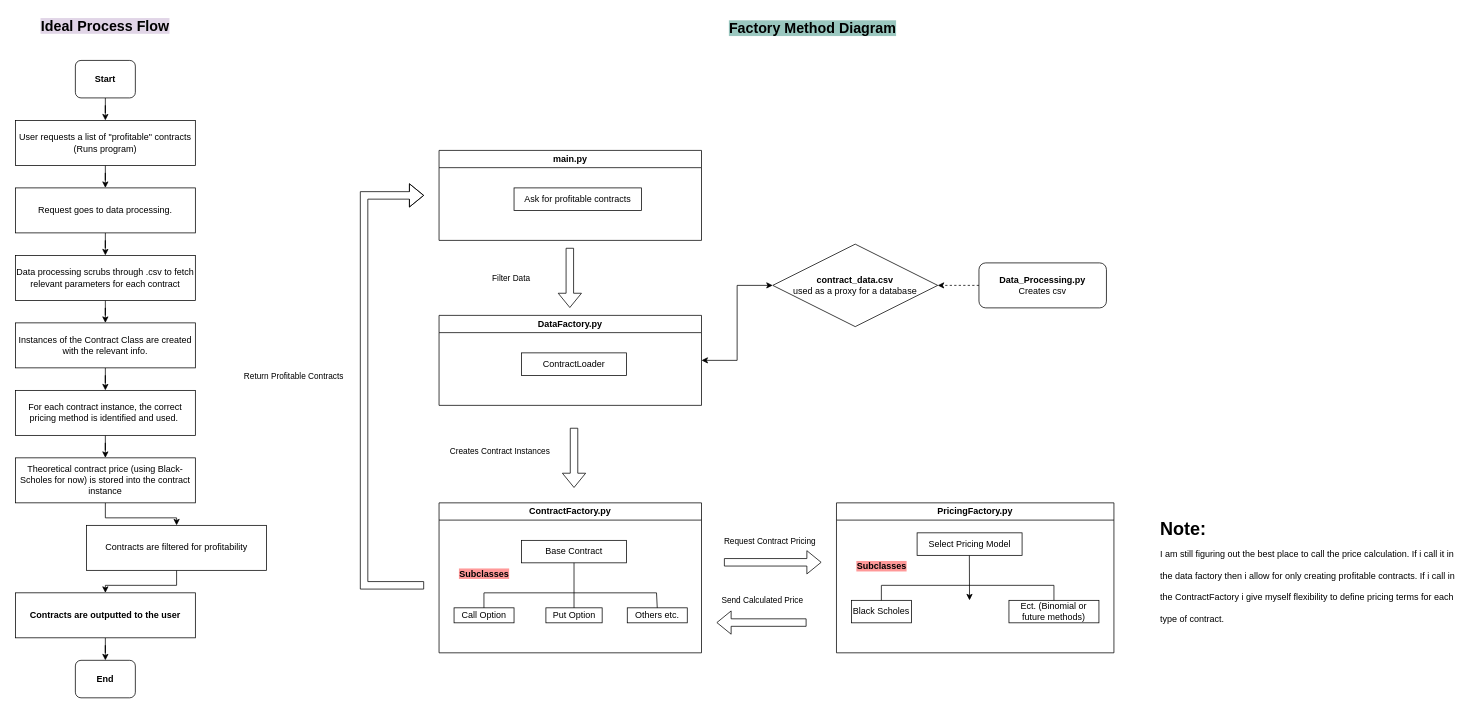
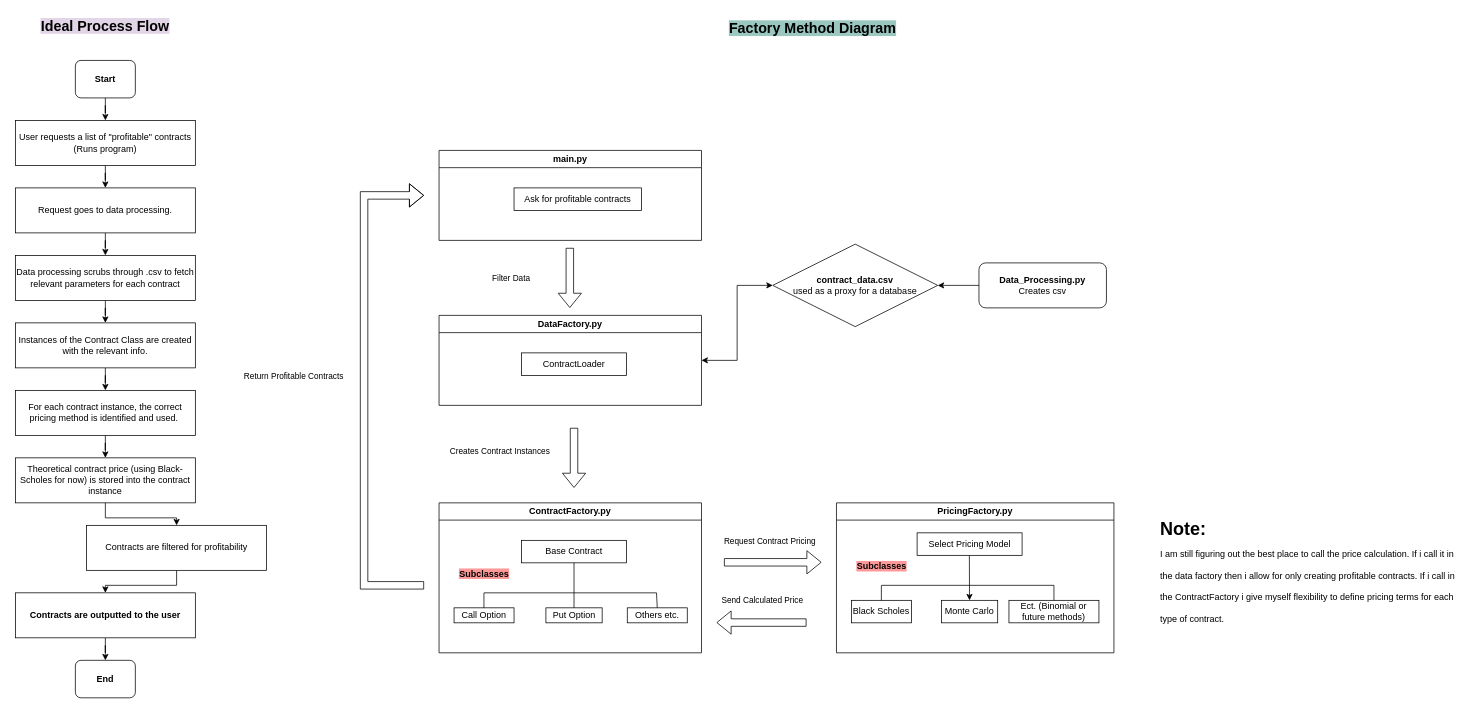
- <mxCell id="51" value="" style="edgeStyle=orthogonalEdgeStyle;rounded=0;orthogonalLoop=1;jettySize=auto;html=1;dashed=1;" edge="1" parent="1" source="52" target="50"><mxGeometry relative="1" as="geometry" /></mxCell>
+ <mxCell id="51" value="" style="edgeStyle=orthogonalEdgeStyle;rounded=0;orthogonalLoop=1;jettySize=auto;html=1;" edge="1" parent="1" source="52" target="50"><mxGeometry relative="1" as="geometry" /></mxCell>
+ <mxCell id="37" value="Monte Carlo" style="whiteSpace=wrap;html=1;" vertex="1" parent="33"><mxGeometry x="140" y="130" width="75" height="30" as="geometry" /></mxCell>
